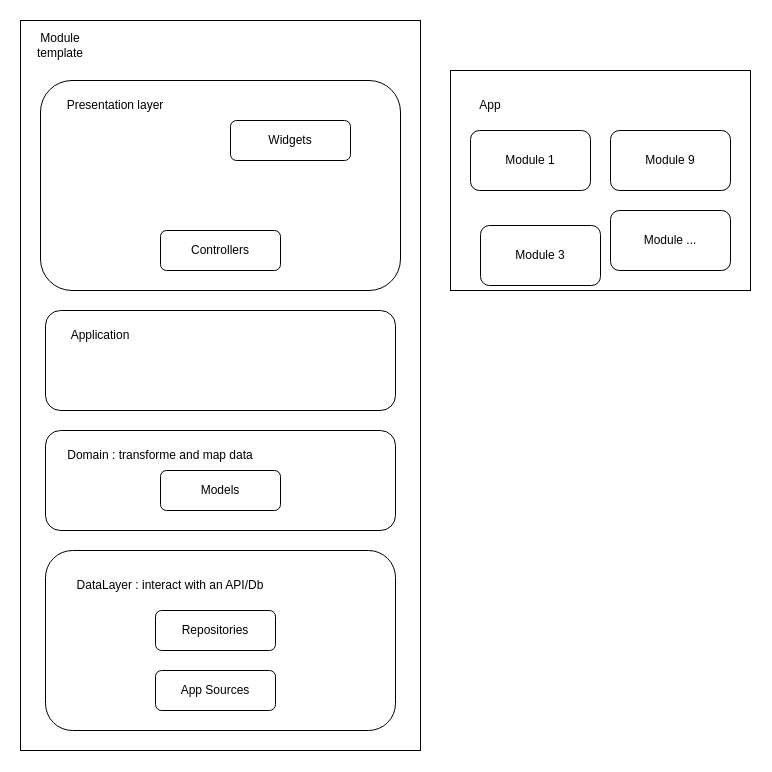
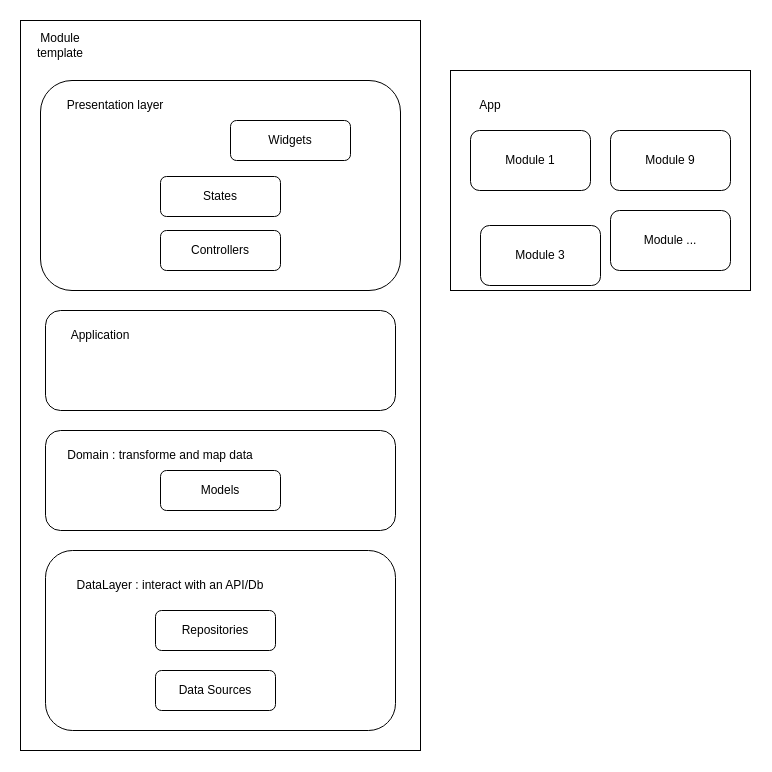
+ <mxCell id="6" value="States" style="rounded=1;whiteSpace=wrap;html=1;" vertex="1" parent="1"><mxGeometry x="160" y="176" width="120" height="40" as="geometry" /></mxCell>
- <mxCell id="19" value="App Sources" style="rounded=1;whiteSpace=wrap;html=1;" vertex="1" parent="15"><mxGeometry x="110" y="120" width="120" height="40" as="geometry" /></mxCell>
+ <mxCell id="19" value="Data Sources" style="rounded=1;whiteSpace=wrap;html=1;" vertex="1" parent="15"><mxGeometry x="110" y="120" width="120" height="40" as="geometry" /></mxCell>
